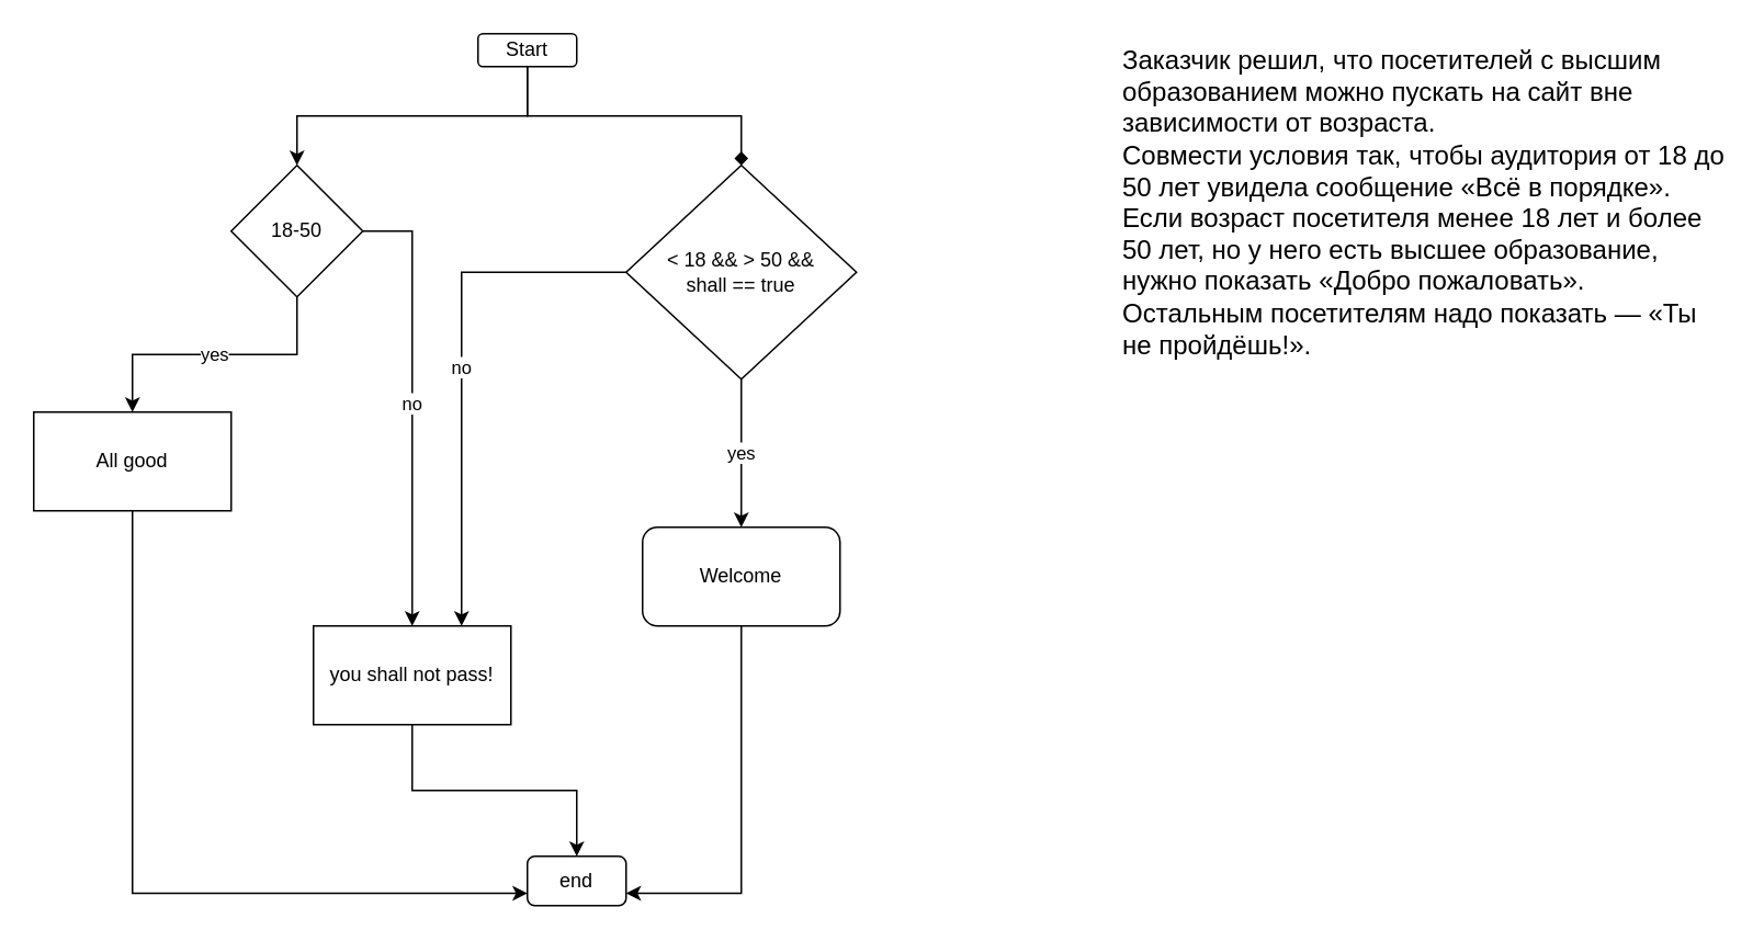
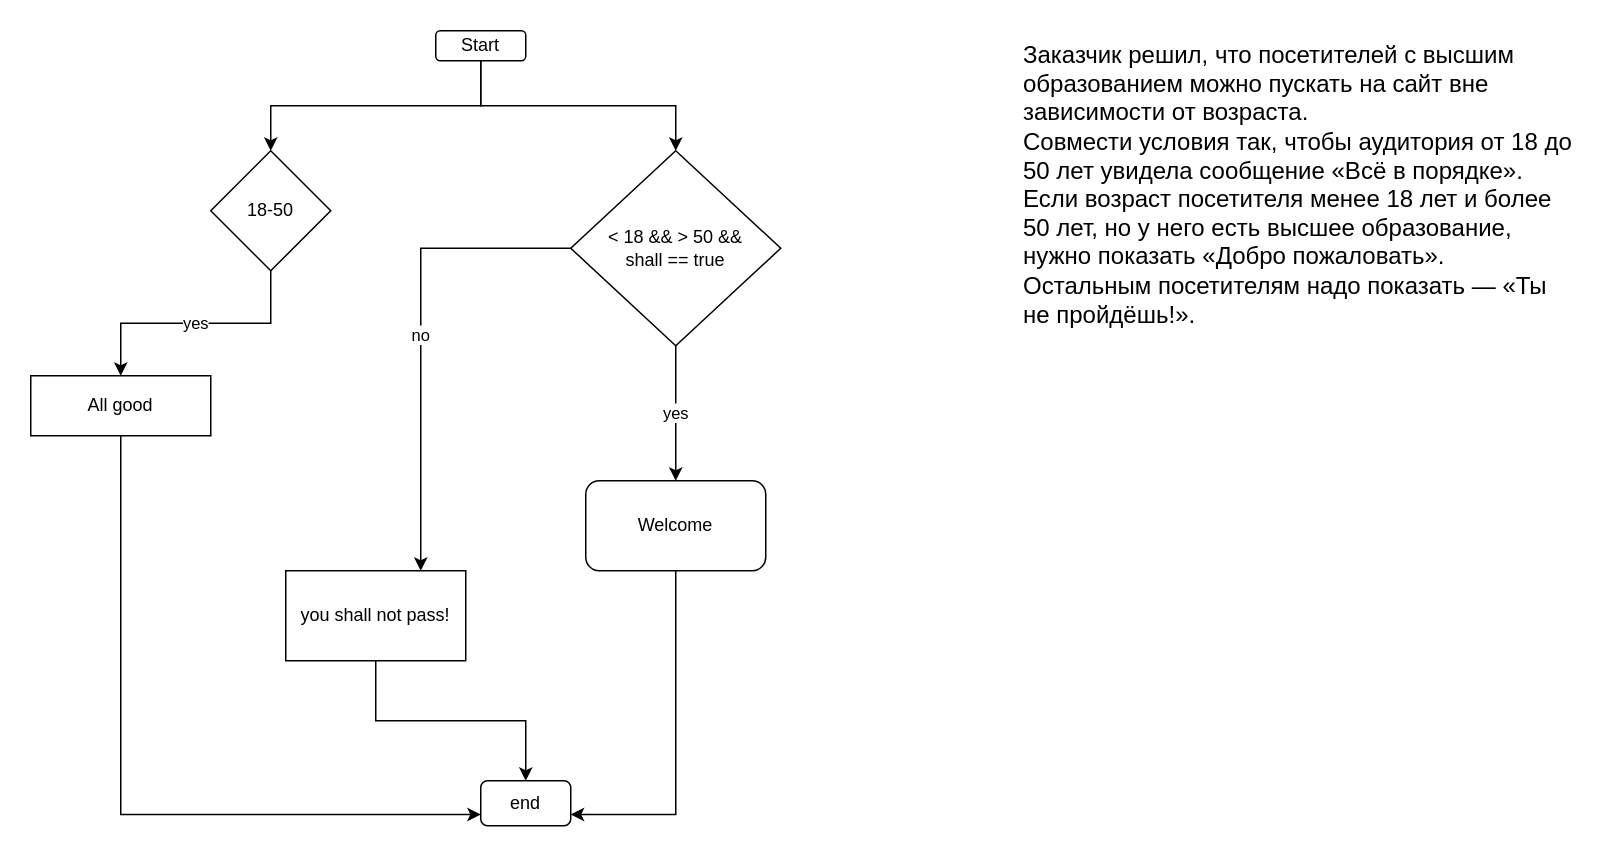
- <mxCell id="4" style="edgeStyle=orthogonalEdgeStyle;rounded=0;orthogonalLoop=1;jettySize=auto;html=1;exitX=0.5;exitY=1;exitDx=0;exitDy=0;endArrow=diamond;" edge="1" parent="1" source="5" target="13"><mxGeometry relative="1" as="geometry" /></mxCell>
+ <mxCell id="4" style="edgeStyle=orthogonalEdgeStyle;rounded=0;orthogonalLoop=1;jettySize=auto;html=1;exitX=0.5;exitY=1;exitDx=0;exitDy=0;" edge="1" parent="1" source="5" target="13"><mxGeometry relative="1" as="geometry" /></mxCell>
- <mxCell id="7" value="no" style="edgeStyle=orthogonalEdgeStyle;rounded=0;orthogonalLoop=1;jettySize=auto;html=1;exitX=1;exitY=0.5;exitDx=0;exitDy=0;" edge="1" parent="1" source="8" target="17"><mxGeometry relative="1" as="geometry" /></mxCell>
- <mxCell id="10" value="All good" style="rounded=0;whiteSpace=wrap;html=1;" vertex="1" parent="1"><mxGeometry x="20" y="250" width="120" height="60" as="geometry" /></mxCell>
+ <mxCell id="10" value="All good" style="rounded=0;whiteSpace=wrap;html=1;" vertex="1" parent="1"><mxGeometry x="20" y="250" width="120" height="40" as="geometry" /></mxCell>
